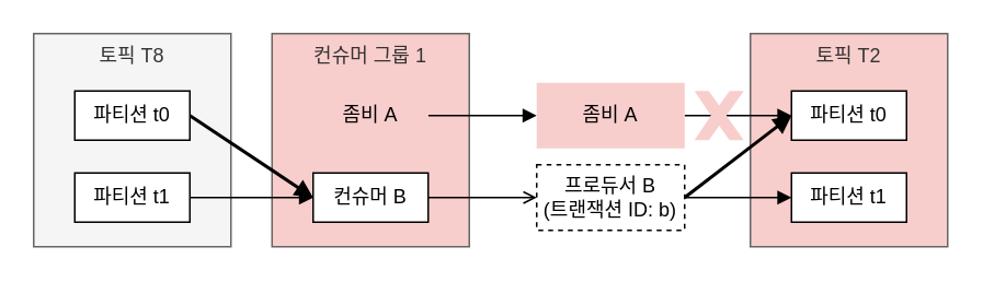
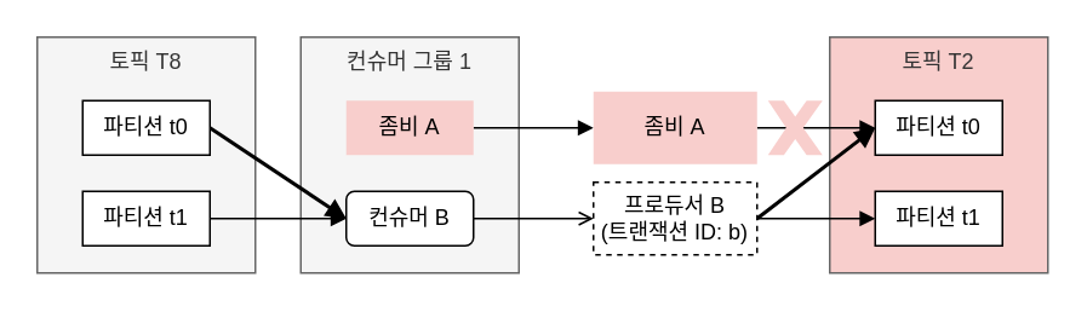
- <mxCell id="3" value="컨슈머 그룹 1" style="rounded=0;whiteSpace=wrap;html=1;verticalAlign=top;fillColor=#f8cecc;fontColor=#333333;strokeColor=#666666;" vertex="1" parent="1"><mxGeometry x="165" y="20" width="120" height="130" as="geometry" /></mxCell>
+ <mxCell id="3" value="컨슈머 그룹 1" style="rounded=0;whiteSpace=wrap;html=1;verticalAlign=top;fillColor=#f5f5f5;fontColor=#333333;strokeColor=#666666;" vertex="1" parent="1"><mxGeometry x="165" y="20" width="120" height="130" as="geometry" /></mxCell>
- <mxCell id="12" value="컨슈머 B" style="rounded=0;whiteSpace=wrap;html=1;" vertex="1" parent="1"><mxGeometry x="190" y="105" width="70" height="30" as="geometry" /></mxCell>
+ <mxCell id="12" value="컨슈머 B" style="whiteSpace=wrap;html=1;rounded=1;" vertex="1" parent="1"><mxGeometry x="190" y="105" width="70" height="30" as="geometry" /></mxCell>
